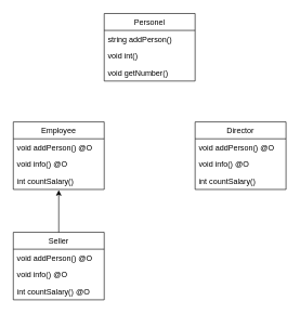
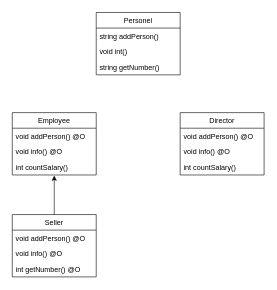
- <mxCell id="5" value="void getNumber()" style="text;strokeColor=none;fillColor=none;align=left;verticalAlign=top;spacingLeft=4;spacingRight=4;overflow=hidden;rotatable=0;points=[[0,0.5],[1,0.5]];portConstraint=eastwest;" vertex="1" parent="2"><mxGeometry y="78" width="140" height="26" as="geometry" /></mxCell>
+ <mxCell id="5" value="string getNumber()" style="text;strokeColor=none;fillColor=none;align=left;verticalAlign=top;spacingLeft=4;spacingRight=4;overflow=hidden;rotatable=0;points=[[0,0.5],[1,0.5]];portConstraint=eastwest;" vertex="1" parent="2"><mxGeometry y="78" width="140" height="26" as="geometry" /></mxCell>
- <mxCell id="14" value="int countSalary() @O" style="text;strokeColor=none;fillColor=none;align=left;verticalAlign=top;spacingLeft=4;spacingRight=4;overflow=hidden;rotatable=0;points=[[0,0.5],[1,0.5]];portConstraint=eastwest;" vertex="1" parent="11"><mxGeometry y="78" width="140" height="26" as="geometry" /></mxCell>
+ <mxCell id="14" value="int getNumber() @O" style="text;strokeColor=none;fillColor=none;align=left;verticalAlign=top;spacingLeft=4;spacingRight=4;overflow=hidden;rotatable=0;points=[[0,0.5],[1,0.5]];portConstraint=eastwest;" vertex="1" parent="11"><mxGeometry y="78" width="140" height="26" as="geometry" /></mxCell>
